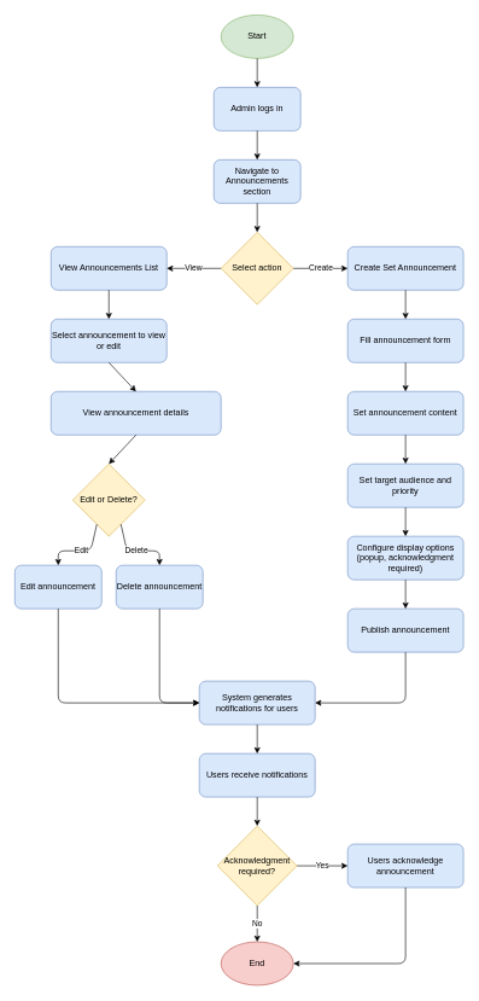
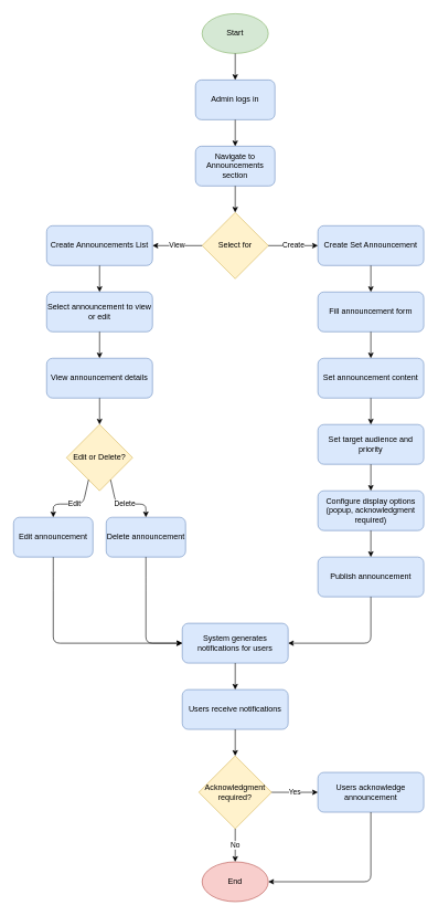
- <mxCell id="6" value="View Announcements List" style="rounded=1;whiteSpace=wrap;html=1;fillColor=#dae8fc;strokeColor=#6c8ebf;" vertex="1" parent="1"><mxGeometry x="70" y="340" width="160" height="60" as="geometry" /></mxCell>
+ <mxCell id="6" value="Create Announcements List" style="rounded=1;whiteSpace=wrap;html=1;fillColor=#dae8fc;strokeColor=#6c8ebf;" vertex="1" parent="1"><mxGeometry x="70" y="340" width="160" height="60" as="geometry" /></mxCell>
- <mxCell id="5" value="Select action" style="rhombus;whiteSpace=wrap;html=1;fillColor=#fff2cc;strokeColor=#d6b656;" vertex="1" parent="1"><mxGeometry x="305" y="320" width="100" height="100" as="geometry" /></mxCell>
+ <mxCell id="5" value="Select for" style="rhombus;whiteSpace=wrap;html=1;fillColor=#fff2cc;strokeColor=#d6b656;" vertex="1" parent="1"><mxGeometry x="305" y="320" width="100" height="100" as="geometry" /></mxCell>
- <mxCell id="11" value="View announcement details" style="rounded=1;whiteSpace=wrap;html=1;fillColor=#dae8fc;strokeColor=#6c8ebf;" vertex="1" parent="1"><mxGeometry x="70" y="540" width="235" height="60" as="geometry" /></mxCell>
+ <mxCell id="11" value="View announcement details" style="rounded=1;whiteSpace=wrap;html=1;fillColor=#dae8fc;strokeColor=#6c8ebf;" vertex="1" parent="1"><mxGeometry x="70" y="540" width="160" height="60" as="geometry" /></mxCell>
